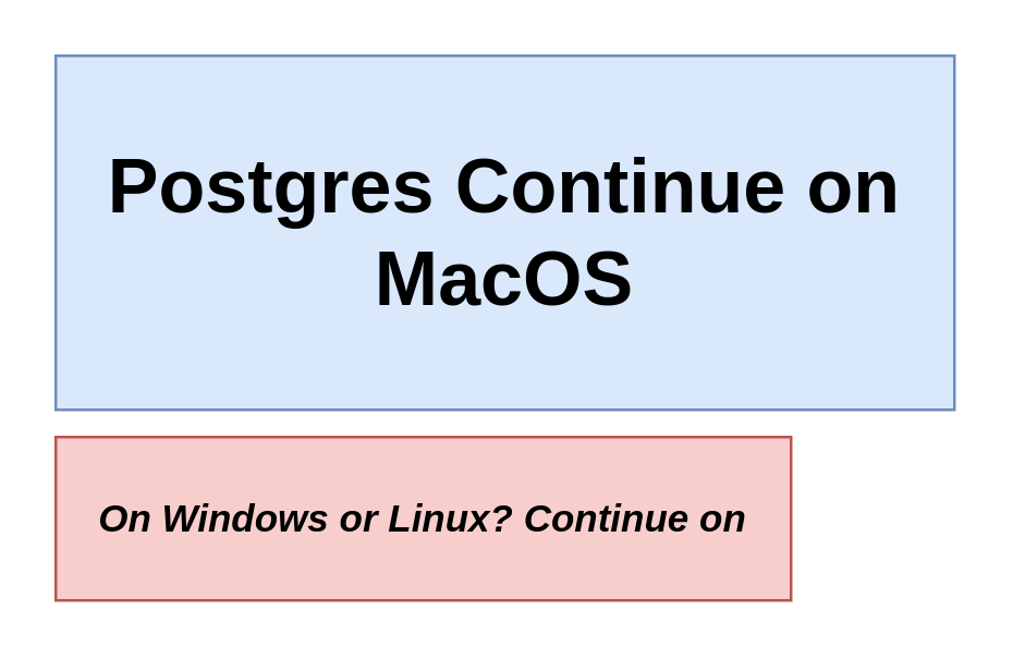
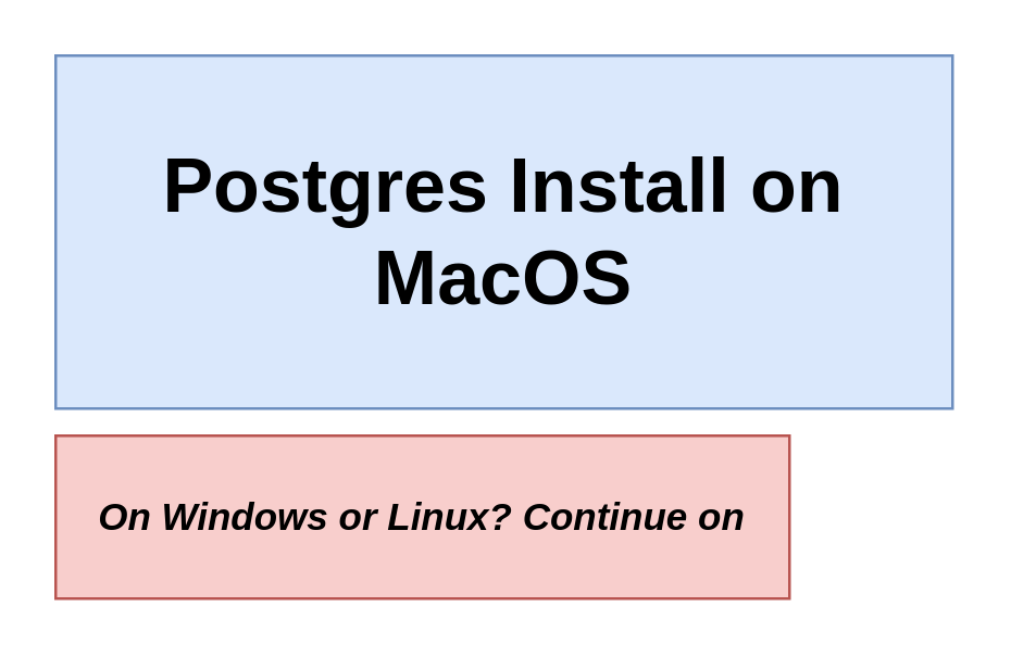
- <mxCell id="2" value="Postgres Continue on MacOS" style="rounded=0;whiteSpace=wrap;html=1;fillColor=#dae8fc;strokeColor=#6c8ebf;fontStyle=1;fontSize=28;" parent="1" vertex="1"><mxGeometry x="20" y="20" width="330" height="130" as="geometry" /></mxCell>
+ <mxCell id="2" value="Postgres Install on MacOS" style="rounded=0;whiteSpace=wrap;html=1;fillColor=#dae8fc;strokeColor=#6c8ebf;fontStyle=1;fontSize=28;" parent="1" vertex="1"><mxGeometry x="20" y="20" width="330" height="130" as="geometry" /></mxCell>
